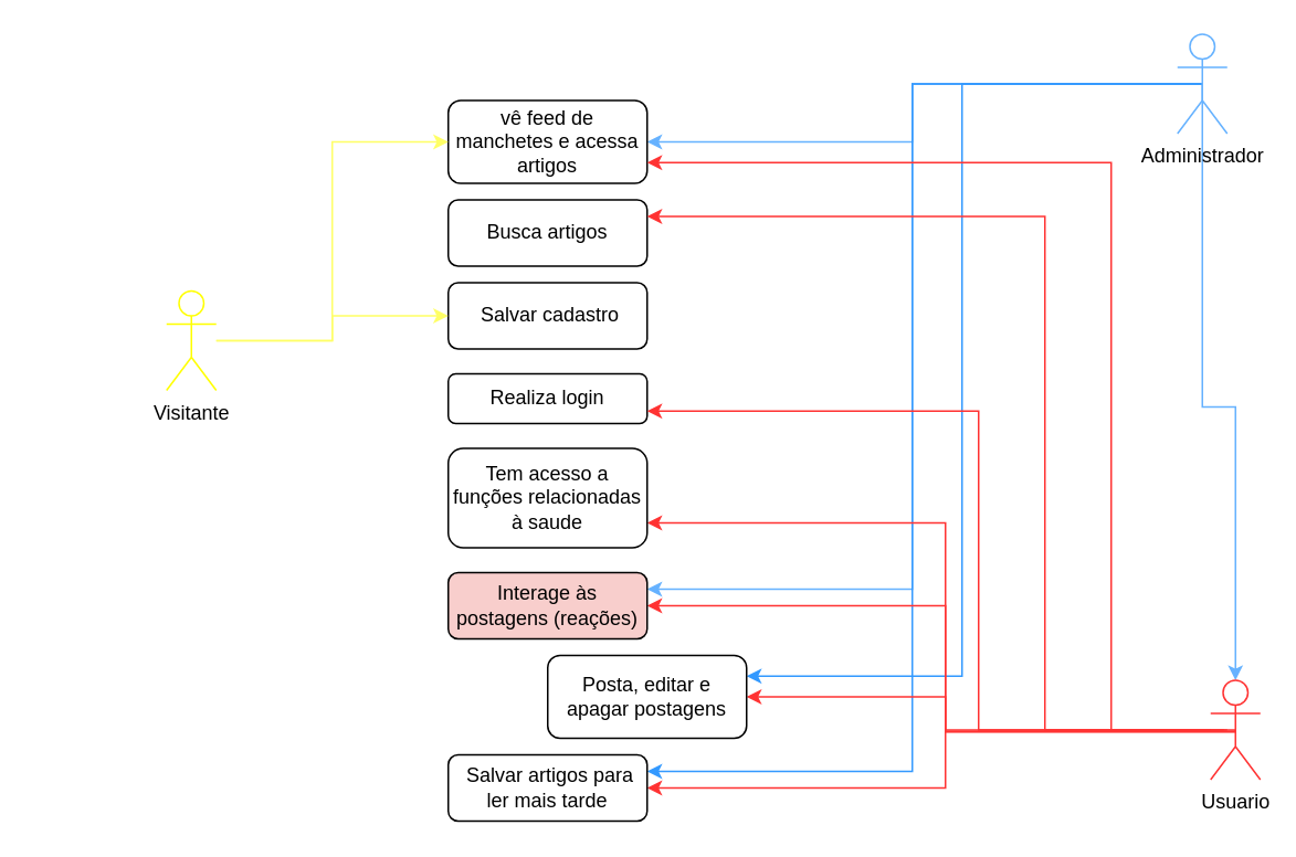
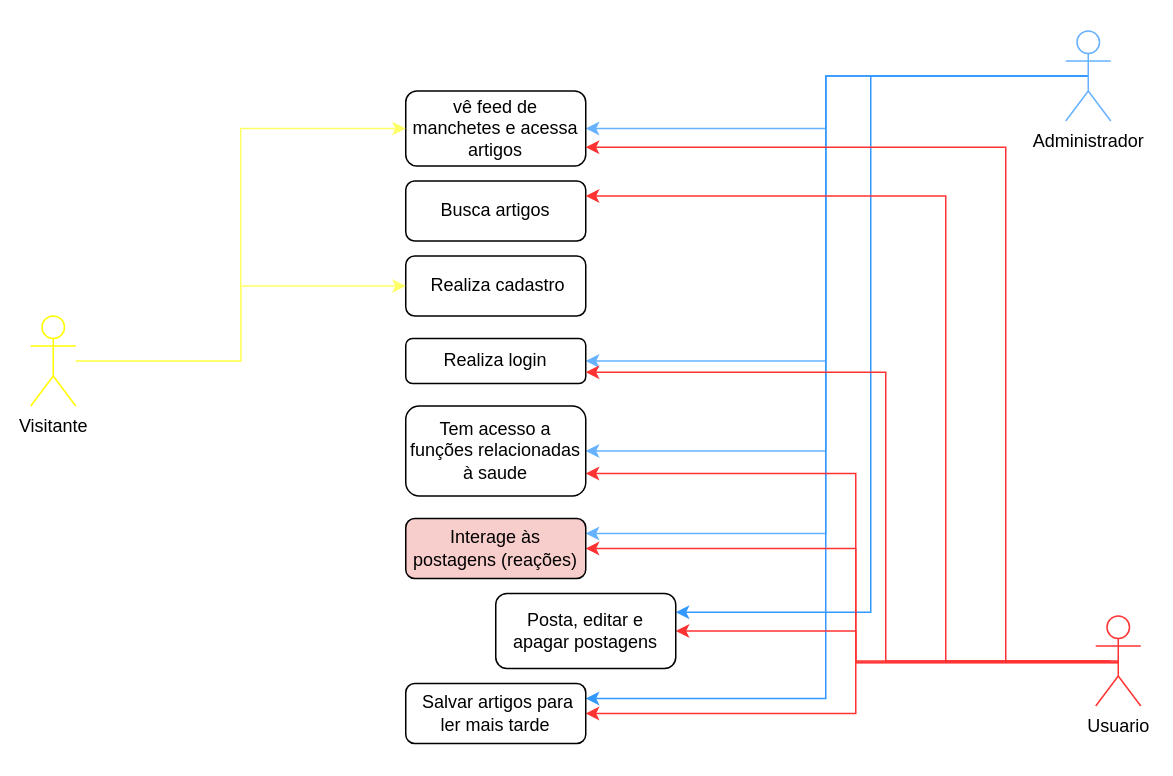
- <mxCell id="11" value="&amp;nbsp;Salvar cadastro" style="rounded=1;whiteSpace=wrap;html=1;" parent="1" vertex="1"><mxGeometry x="270" y="170" width="120" height="40" as="geometry" /></mxCell>
+ <mxCell id="11" value="&amp;nbsp;Realiza cadastro" style="rounded=1;whiteSpace=wrap;html=1;" parent="1" vertex="1"><mxGeometry x="270" y="170" width="120" height="40" as="geometry" /></mxCell>
- <mxCell id="14" value="Visitante" style="shape=umlActor;verticalLabelPosition=bottom;verticalAlign=top;html=1;outlineConnect=0;strokeColor=#FFFF00;" parent="1" vertex="1"><mxGeometry x="100" y="175" width="30" height="60" as="geometry" /></mxCell>
+ <mxCell id="14" value="Visitante" style="shape=umlActor;verticalLabelPosition=bottom;verticalAlign=top;html=1;outlineConnect=0;strokeColor=#FFFF00;" parent="1" vertex="1"><mxGeometry x="20" y="210" width="30" height="60" as="geometry" /></mxCell>
+ <mxCell id="2" style="edgeStyle=orthogonalEdgeStyle;rounded=0;orthogonalLoop=1;jettySize=auto;html=1;exitX=0.5;exitY=0.5;exitDx=0;exitDy=0;exitPerimeter=0;entryX=1;entryY=0.5;entryDx=0;entryDy=0;strokeColor=#66B2FF;" parent="1" source="8" target="15" edge="1"><mxGeometry relative="1" as="geometry"><Array as="points"><mxPoint x="550" y="50" /><mxPoint x="550" y="240" /></Array></mxGeometry></mxCell>
- <mxCell id="4" style="edgeStyle=orthogonalEdgeStyle;rounded=0;orthogonalLoop=1;jettySize=auto;html=1;exitX=0.5;exitY=0.5;exitDx=0;exitDy=0;exitPerimeter=0;strokeColor=#66B2FF;" parent="1" source="8" target="28" edge="1"><mxGeometry relative="1" as="geometry" /></mxCell>
+ <mxCell id="4" style="edgeStyle=orthogonalEdgeStyle;rounded=0;orthogonalLoop=1;jettySize=auto;html=1;exitX=0.5;exitY=0.5;exitDx=0;exitDy=0;exitPerimeter=0;entryX=1;entryY=0.5;entryDx=0;entryDy=0;strokeColor=#66B2FF;" parent="1" source="8" target="23" edge="1"><mxGeometry relative="1" as="geometry" /></mxCell>
